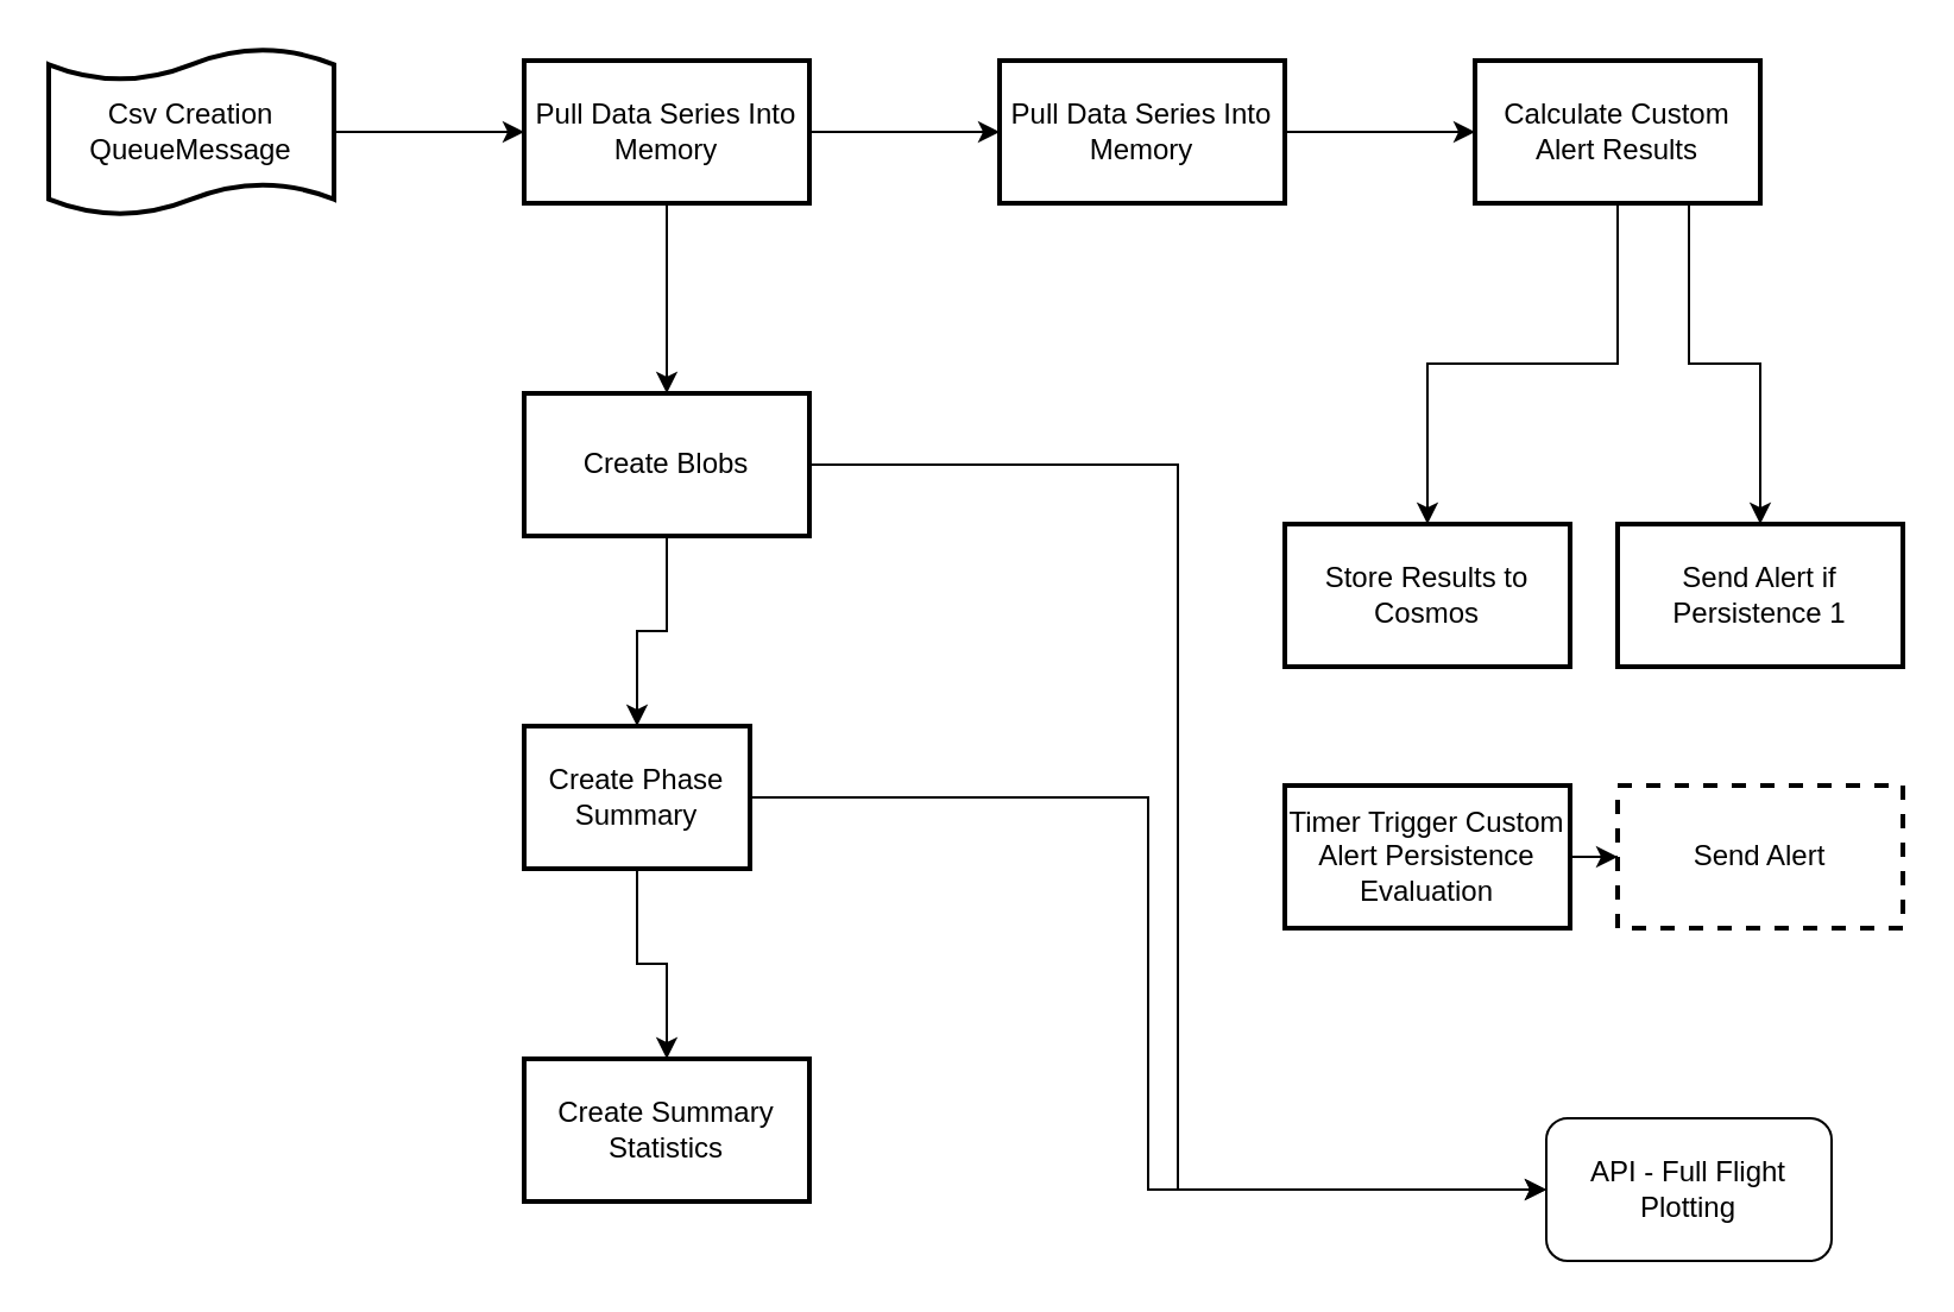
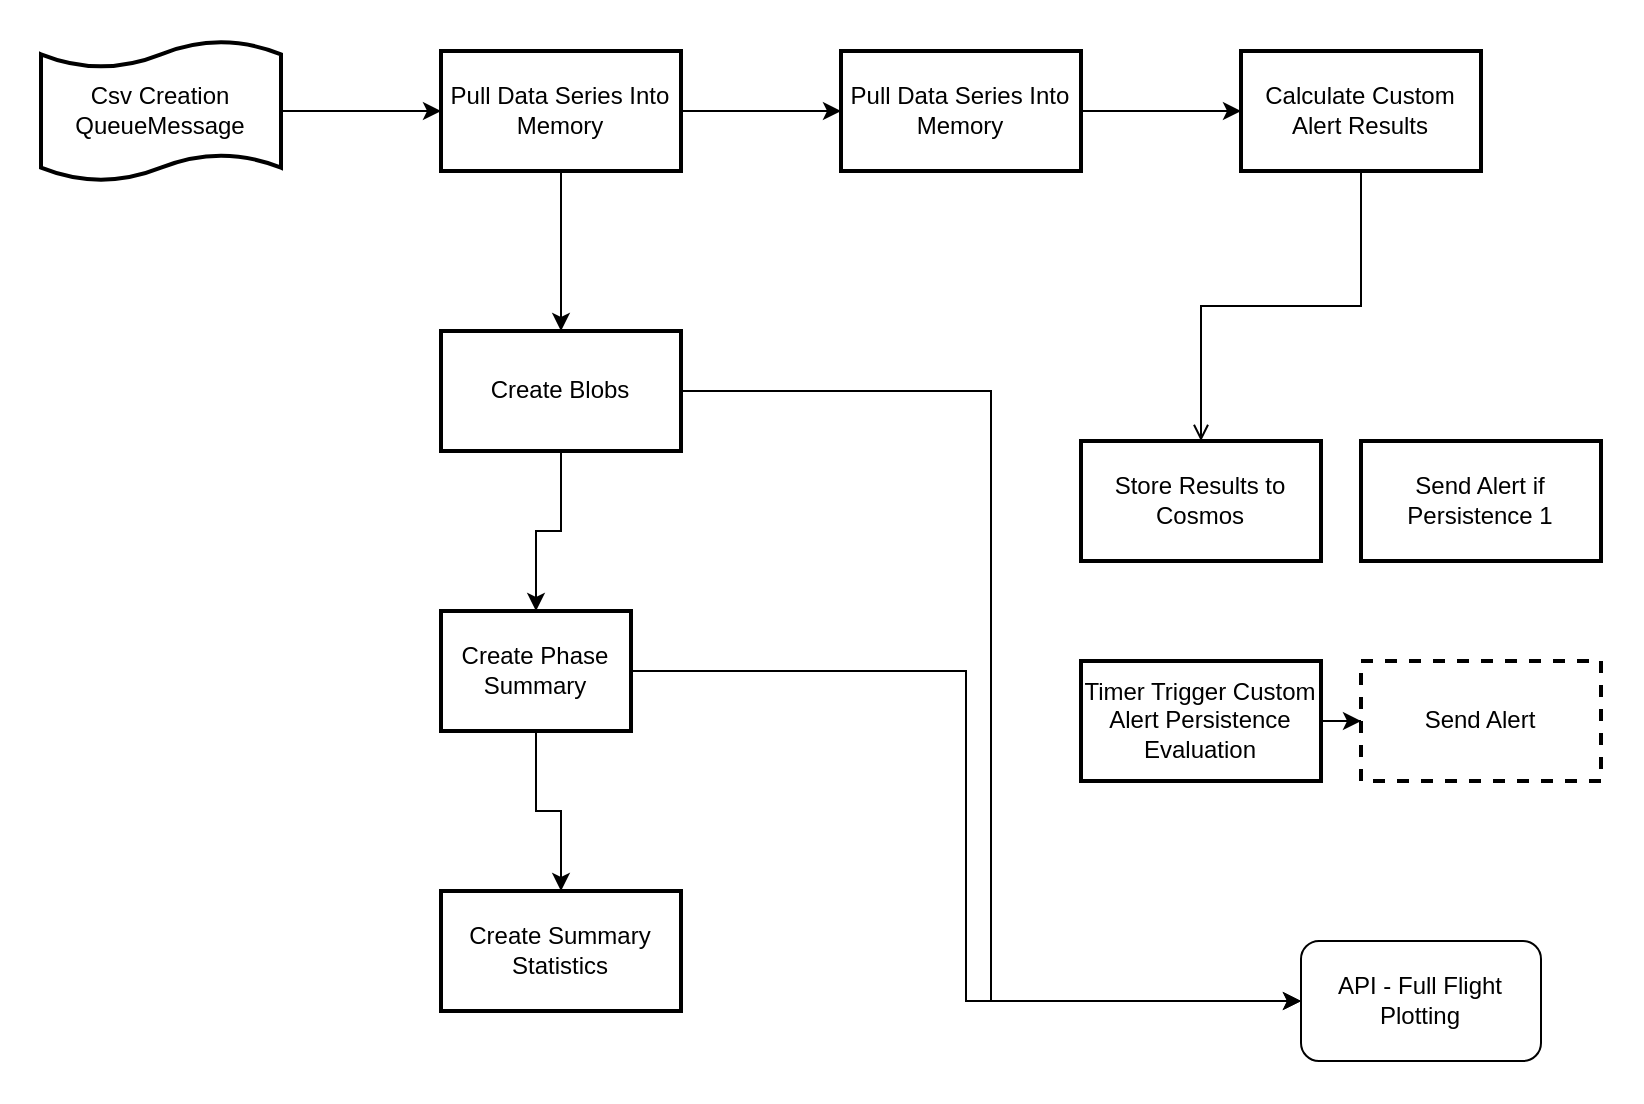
- <mxCell id="16" value="" style="edgeStyle=orthogonalEdgeStyle;rounded=0;orthogonalLoop=1;jettySize=auto;html=1;exitX=0.75;exitY=1;exitDx=0;exitDy=0;" parent="1" source="18" target="19" edge="1"><mxGeometry relative="1" as="geometry" /></mxCell>
- <mxCell id="17" value="" style="edgeStyle=orthogonalEdgeStyle;rounded=0;orthogonalLoop=1;jettySize=auto;html=1;" parent="1" source="18" target="20" edge="1"><mxGeometry relative="1" as="geometry" /></mxCell>
+ <mxCell id="17" value="" style="edgeStyle=orthogonalEdgeStyle;rounded=0;orthogonalLoop=1;jettySize=auto;html=1;endArrow=open;" parent="1" source="18" target="20" edge="1"><mxGeometry relative="1" as="geometry" /></mxCell>
